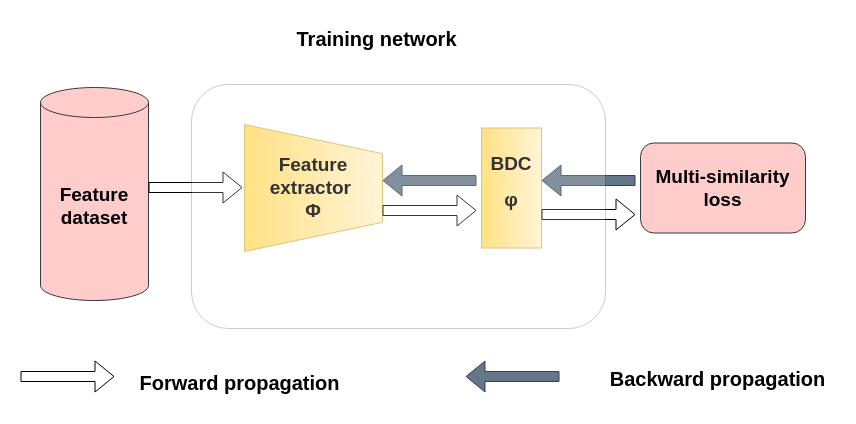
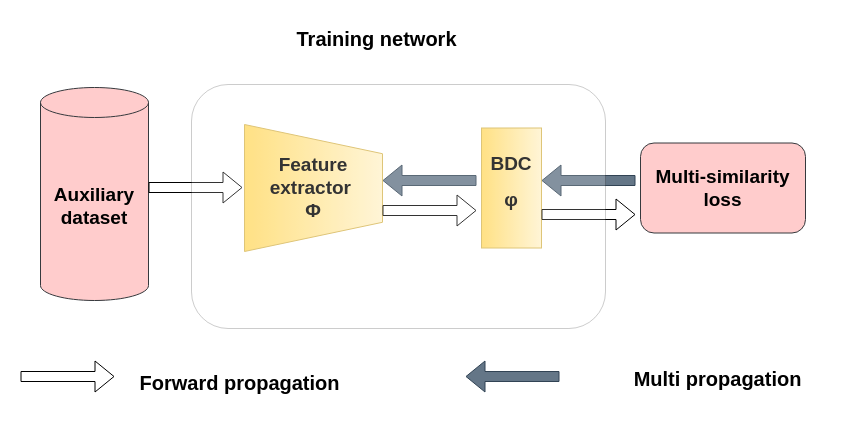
- <mxCell id="2" value="&lt;font style=&quot;font-size: 19px;&quot;&gt;&lt;b&gt;Feature dataset&lt;/b&gt;&lt;/font&gt;" style="shape=cylinder3;whiteSpace=wrap;html=1;boundedLbl=1;backgroundOutline=1;size=15;fillColor=#ffcccc;strokeColor=#36393d;" vertex="1" parent="1"><mxGeometry x="40" y="87" width="108" height="213" as="geometry" /></mxCell>
+ <mxCell id="2" value="&lt;font style=&quot;font-size: 19px;&quot;&gt;&lt;b&gt;Auxiliary dataset&lt;/b&gt;&lt;/font&gt;" style="shape=cylinder3;whiteSpace=wrap;html=1;boundedLbl=1;backgroundOutline=1;size=15;fillColor=#ffcccc;strokeColor=#36393d;" vertex="1" parent="1"><mxGeometry x="40" y="87" width="108" height="213" as="geometry" /></mxCell>
- <mxCell id="13" value="&lt;font size=&quot;1&quot;&gt;&lt;b&gt;&lt;font style=&quot;font-size: 20px;&quot;&gt;Backward propagation&lt;/font&gt;&lt;/b&gt;&lt;/font&gt;" style="text;html=1;align=center;verticalAlign=middle;resizable=0;points=[];autosize=1;strokeColor=none;fillColor=none;" vertex="1" parent="1"><mxGeometry x="600" y="360" width="234" height="36" as="geometry" /></mxCell>
+ <mxCell id="13" value="&lt;font size=&quot;1&quot;&gt;&lt;b&gt;&lt;font style=&quot;font-size: 20px;&quot;&gt;Multi propagation&lt;/font&gt;&lt;/b&gt;&lt;/font&gt;" style="text;html=1;align=center;verticalAlign=middle;resizable=0;points=[];autosize=1;strokeColor=none;fillColor=none;" vertex="1" parent="1"><mxGeometry x="600" y="360" width="234" height="36" as="geometry" /></mxCell>
